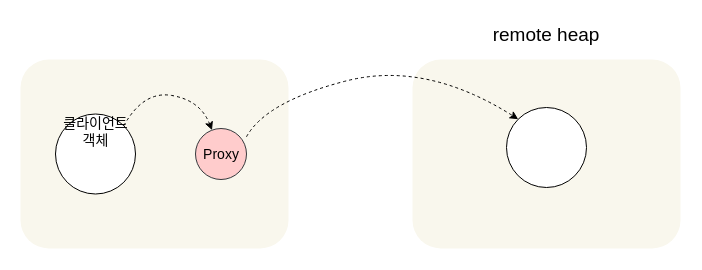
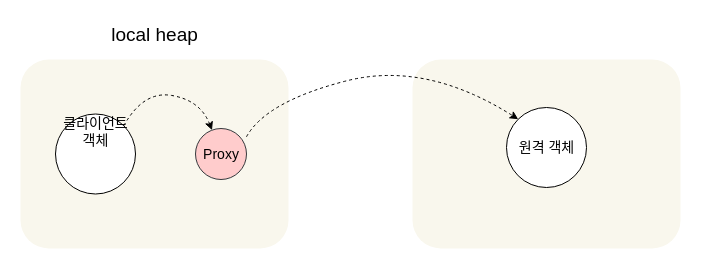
+ <mxCell id="9" value="local heap" style="text;html=1;strokeColor=none;fillColor=none;align=center;verticalAlign=middle;whiteSpace=wrap;rounded=0;fontSize=19;" vertex="1" parent="1"><mxGeometry x="107.5" y="20" width="93" height="30" as="geometry" /></mxCell>
- <mxCell id="10" value="remote heap" style="text;html=1;strokeColor=none;fillColor=none;align=center;verticalAlign=middle;whiteSpace=wrap;rounded=0;fontSize=19;" vertex="1" parent="1"><mxGeometry x="485" y="20" width="122" height="30" as="geometry" /></mxCell>
+ <mxCell id="13" value="원격 객체" style="text;html=1;strokeColor=none;fillColor=none;align=center;verticalAlign=middle;whiteSpace=wrap;rounded=0;fontSize=14;" vertex="1" parent="1"><mxGeometry x="508.5" y="132" width="75" height="30" as="geometry" /></mxCell>
